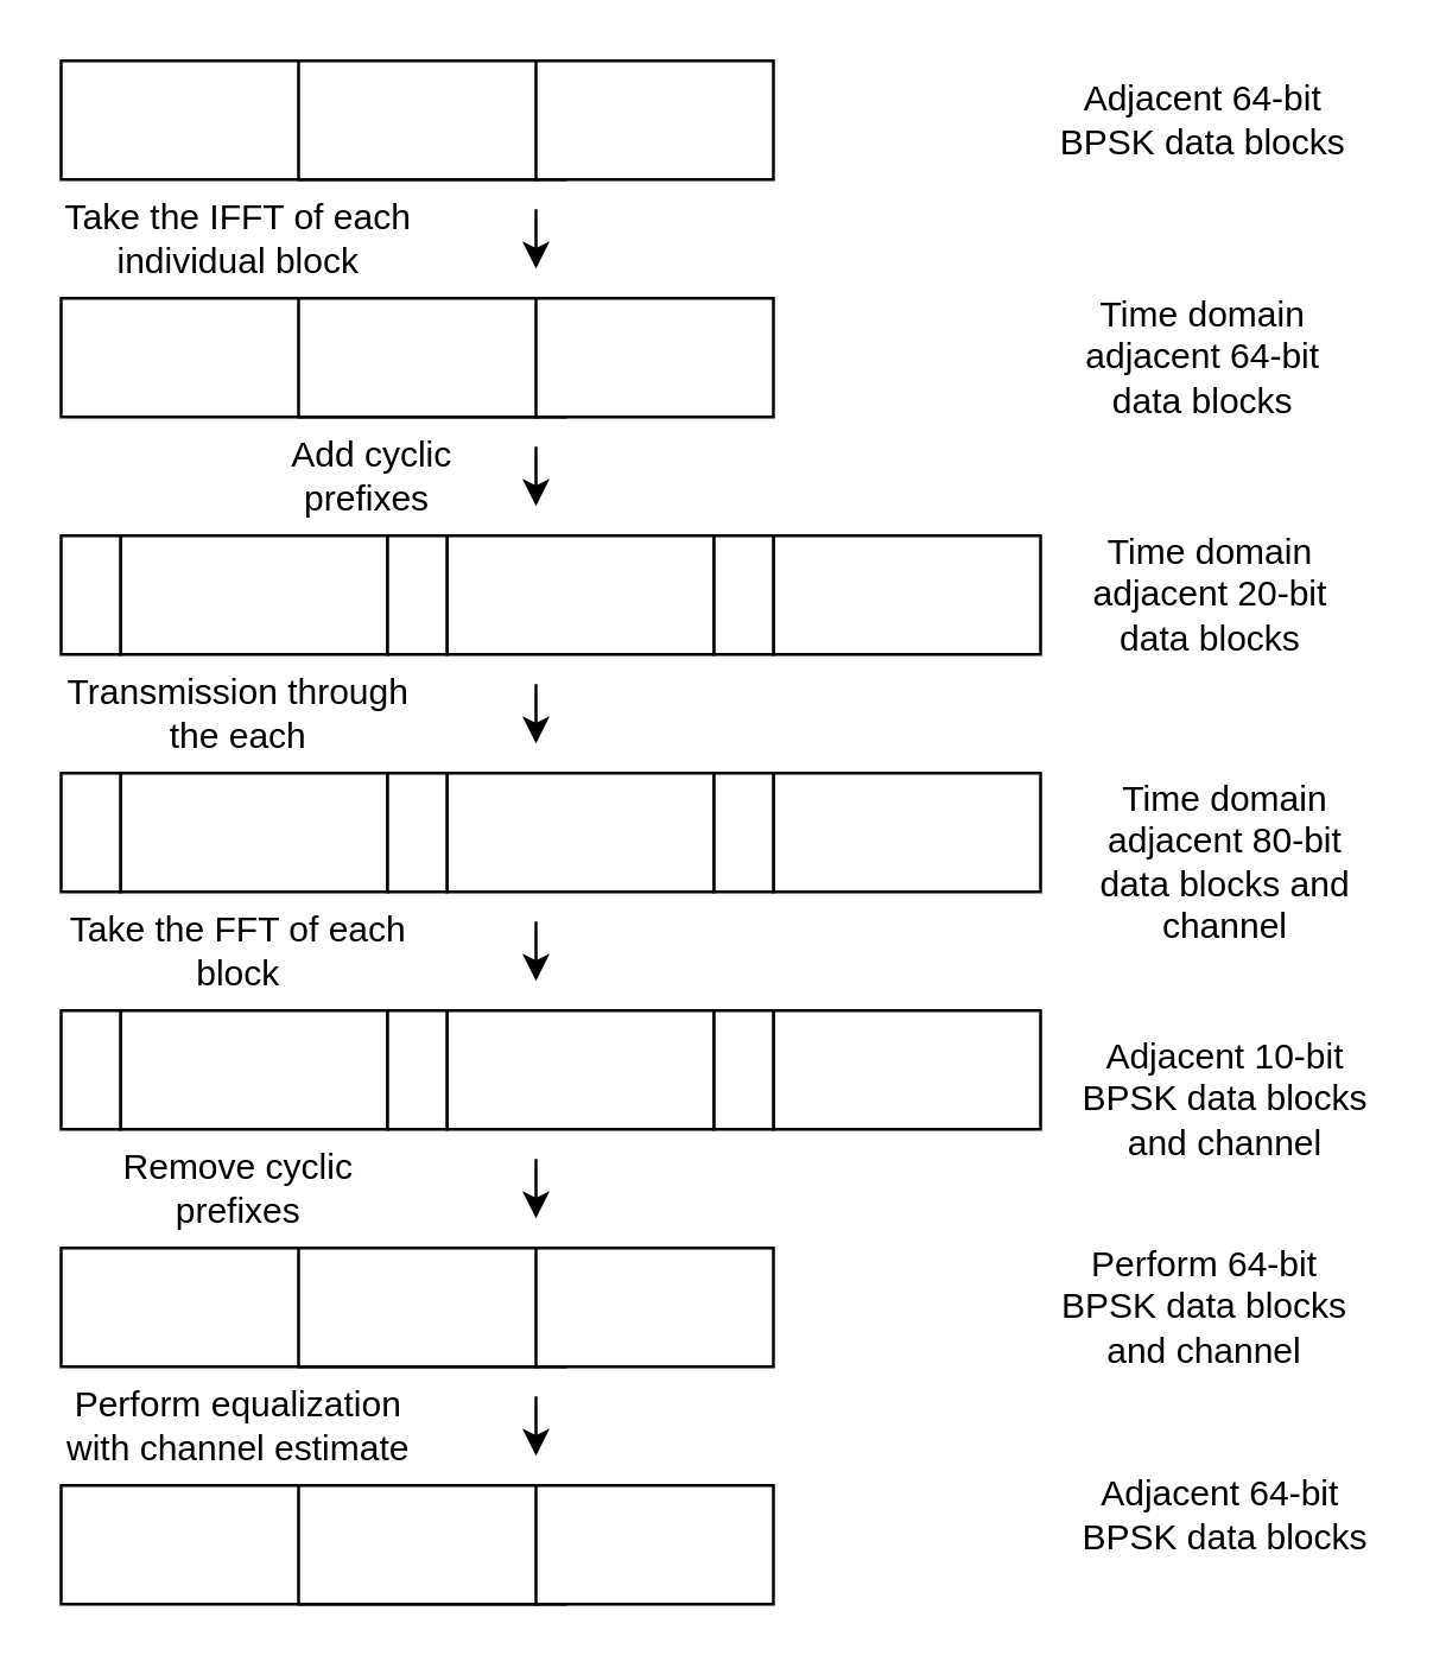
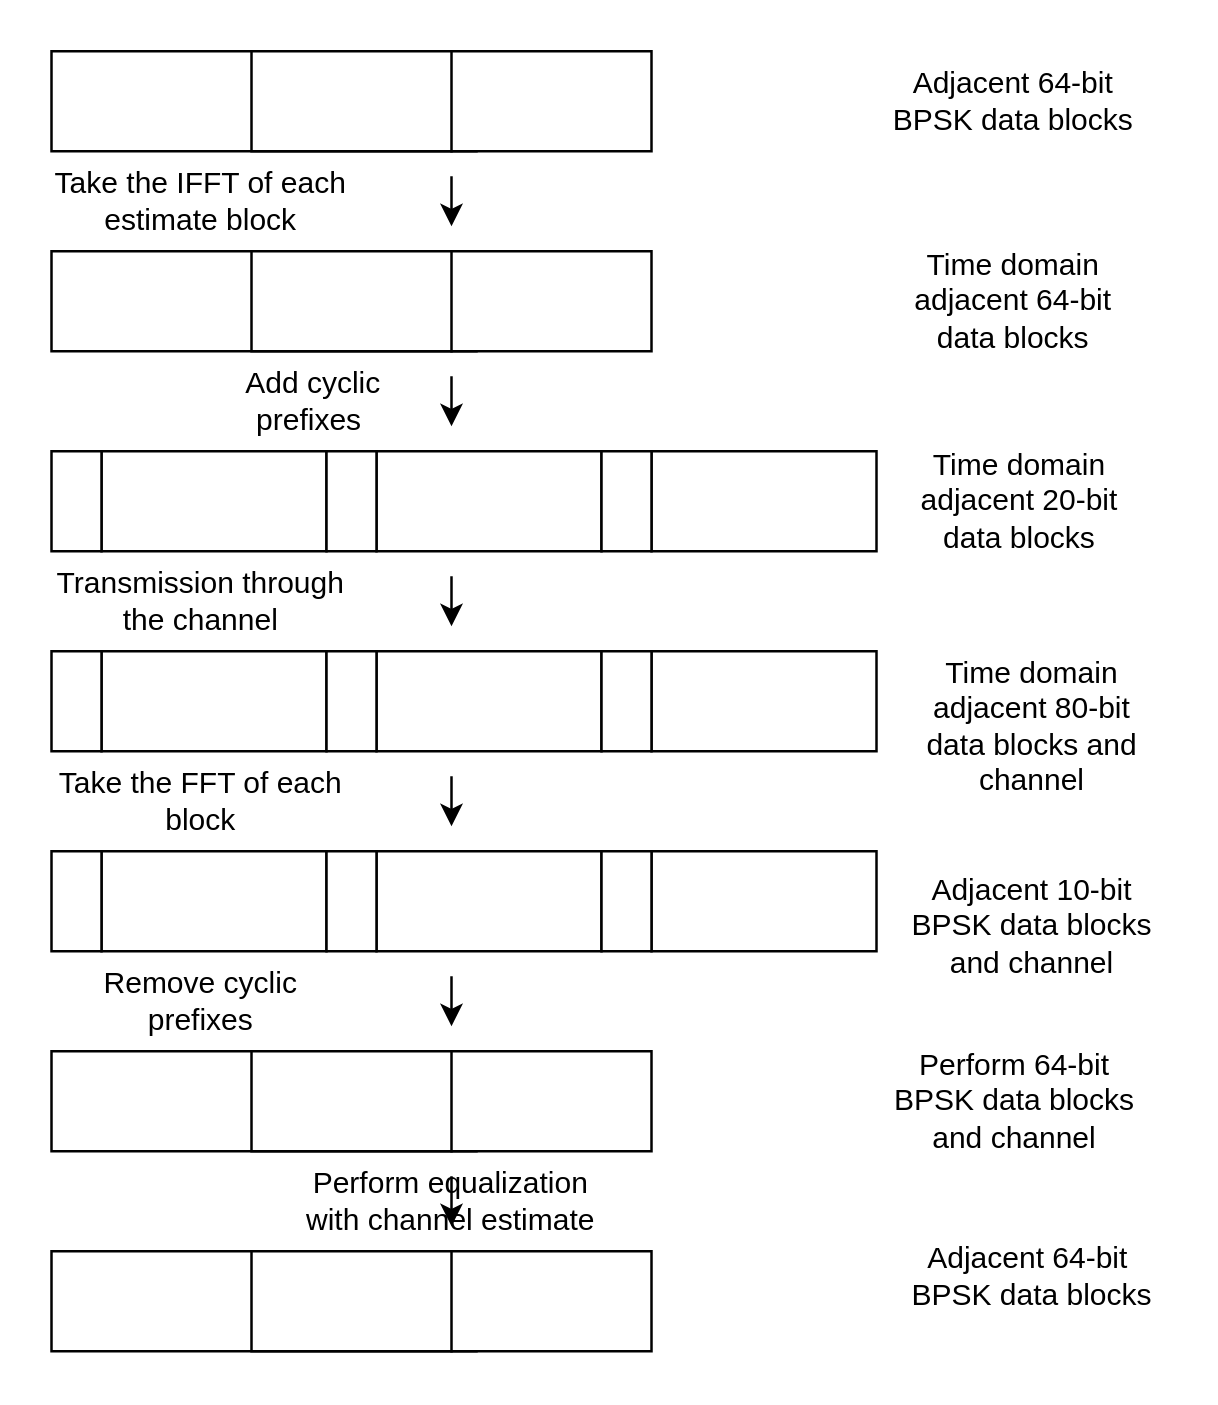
- <mxCell id="13" value="Take the IFFT of each individual block" style="text;html=1;strokeColor=none;fillColor=none;align=center;verticalAlign=middle;whiteSpace=wrap;rounded=0;" parent="1" vertex="1"><mxGeometry x="20" y="70" width="120" height="20" as="geometry" /></mxCell>
+ <mxCell id="13" value="Take the IFFT of each estimate block" style="text;html=1;strokeColor=none;fillColor=none;align=center;verticalAlign=middle;whiteSpace=wrap;rounded=0;" parent="1" vertex="1"><mxGeometry x="20" y="70" width="120" height="20" as="geometry" /></mxCell>
- <mxCell id="16" value="Transmission through the each" style="text;html=1;strokeColor=none;fillColor=none;align=center;verticalAlign=middle;whiteSpace=wrap;rounded=0;" parent="1" vertex="1"><mxGeometry x="20" y="230" width="120" height="20" as="geometry" /></mxCell>
+ <mxCell id="16" value="Transmission through the channel" style="text;html=1;strokeColor=none;fillColor=none;align=center;verticalAlign=middle;whiteSpace=wrap;rounded=0;" parent="1" vertex="1"><mxGeometry x="20" y="230" width="120" height="20" as="geometry" /></mxCell>
- <mxCell id="28" value="Perform equalization with channel estimate" style="text;html=1;strokeColor=none;fillColor=none;align=center;verticalAlign=middle;whiteSpace=wrap;rounded=0;" parent="1" vertex="1"><mxGeometry x="20" y="470" width="120" height="20" as="geometry" /></mxCell>
+ <mxCell id="28" value="Perform equalization with channel estimate" style="text;html=1;strokeColor=none;fillColor=none;align=center;verticalAlign=middle;whiteSpace=wrap;rounded=0;" parent="1" vertex="1"><mxGeometry x="120" y="470" width="120" height="20" as="geometry" /></mxCell>
